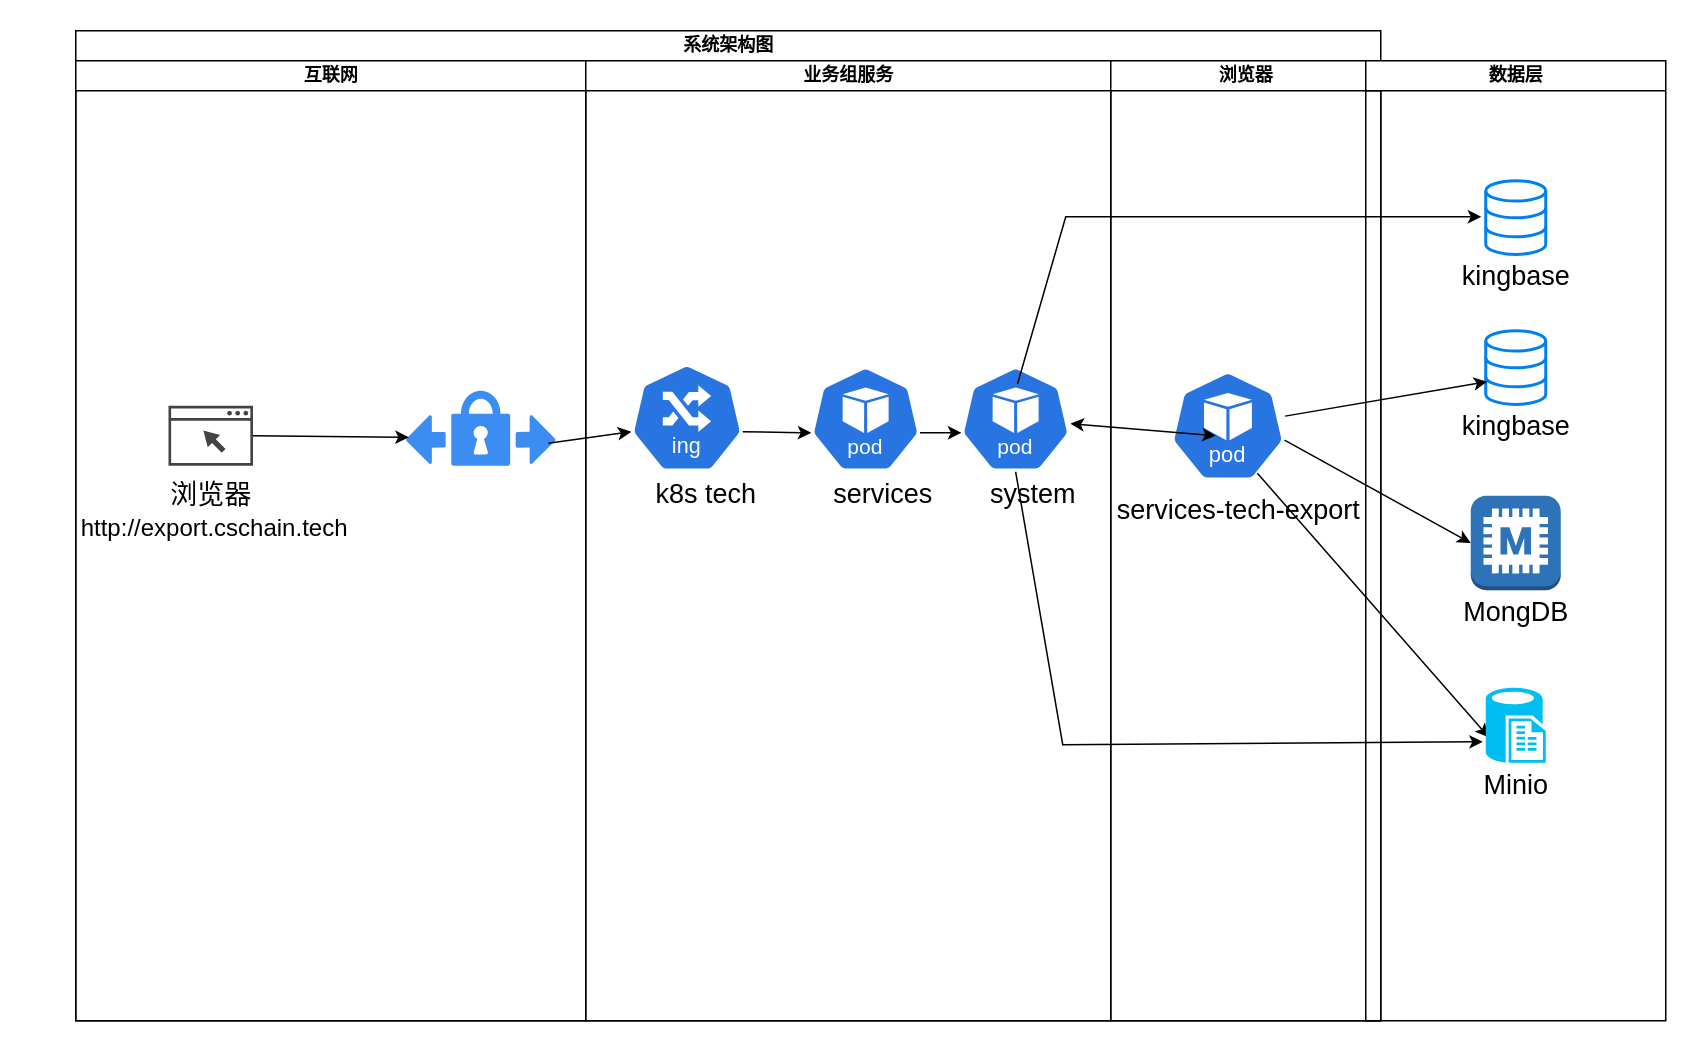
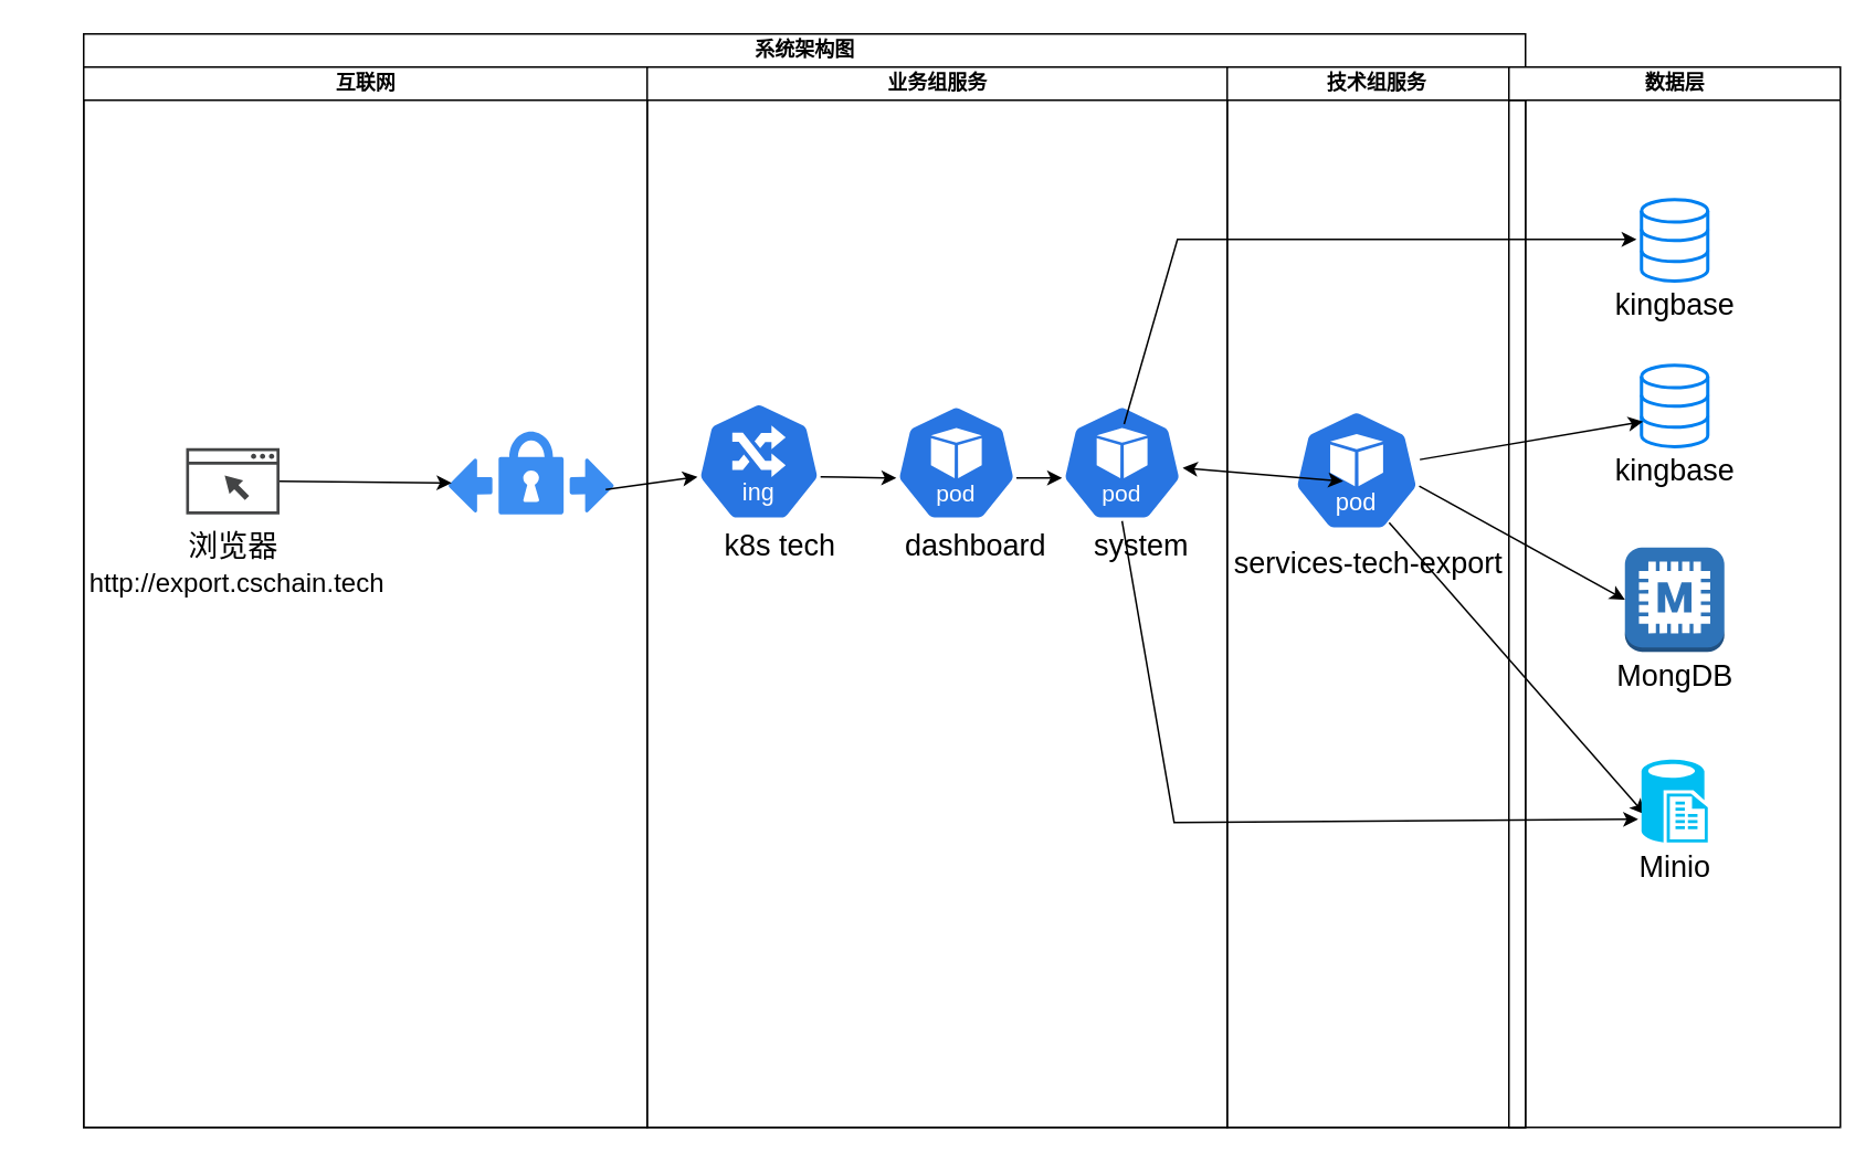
- <mxCell id="17" value="浏览器" style="swimlane;startSize=20;html=1;" parent="2" vertex="1"><mxGeometry x="690" y="20" width="180.0" height="640" as="geometry" /></mxCell>
+ <mxCell id="17" value="技术组服务" style="swimlane;startSize=20;html=1;" parent="2" vertex="1"><mxGeometry x="690" y="20" width="180.0" height="640" as="geometry" /></mxCell>
- <mxCell id="11" value="&lt;font style=&quot;font-size: 18px;&quot;&gt;services&lt;/font&gt;" style="text;html=1;align=center;verticalAlign=middle;resizable=0;points=[];autosize=1;strokeColor=none;fillColor=none;" parent="8" vertex="1"><mxGeometry x="143.17" y="269" width="110" height="40" as="geometry" /></mxCell>
+ <mxCell id="11" value="&lt;font style=&quot;font-size: 18px;&quot;&gt;dashboard&lt;/font&gt;" style="text;html=1;align=center;verticalAlign=middle;resizable=0;points=[];autosize=1;strokeColor=none;fillColor=none;" parent="8" vertex="1"><mxGeometry x="143.17" y="269" width="110" height="40" as="geometry" /></mxCell>
